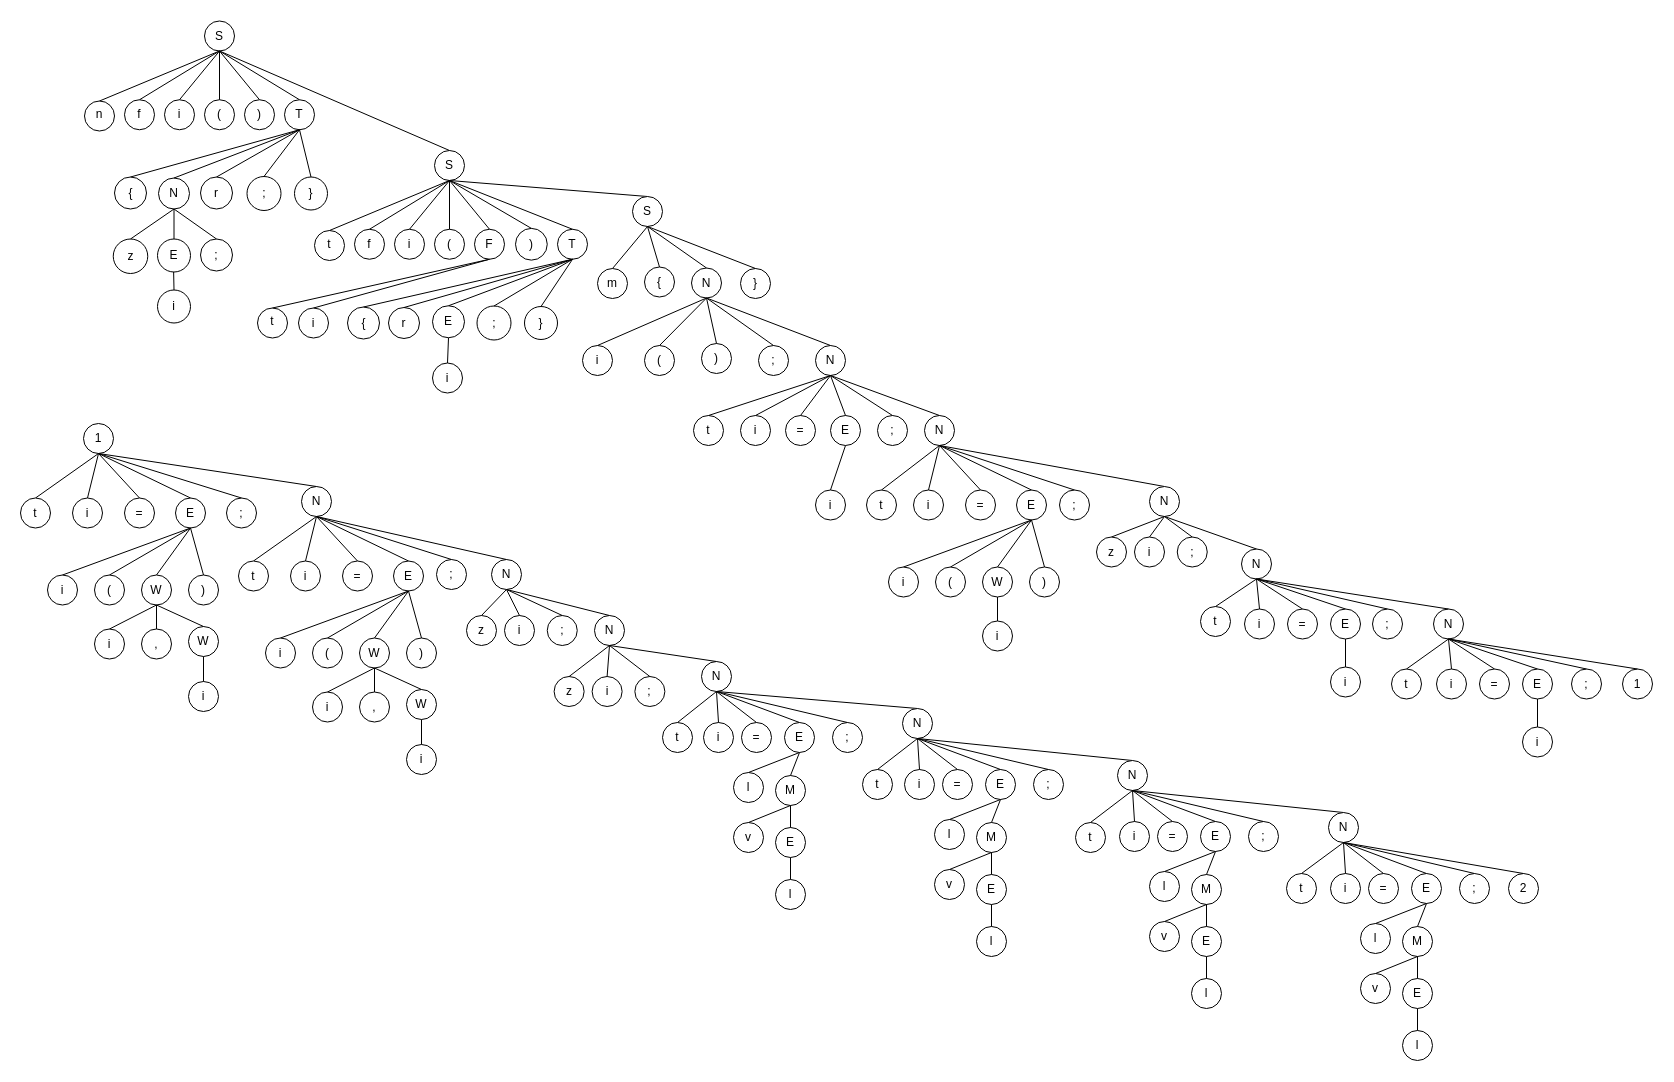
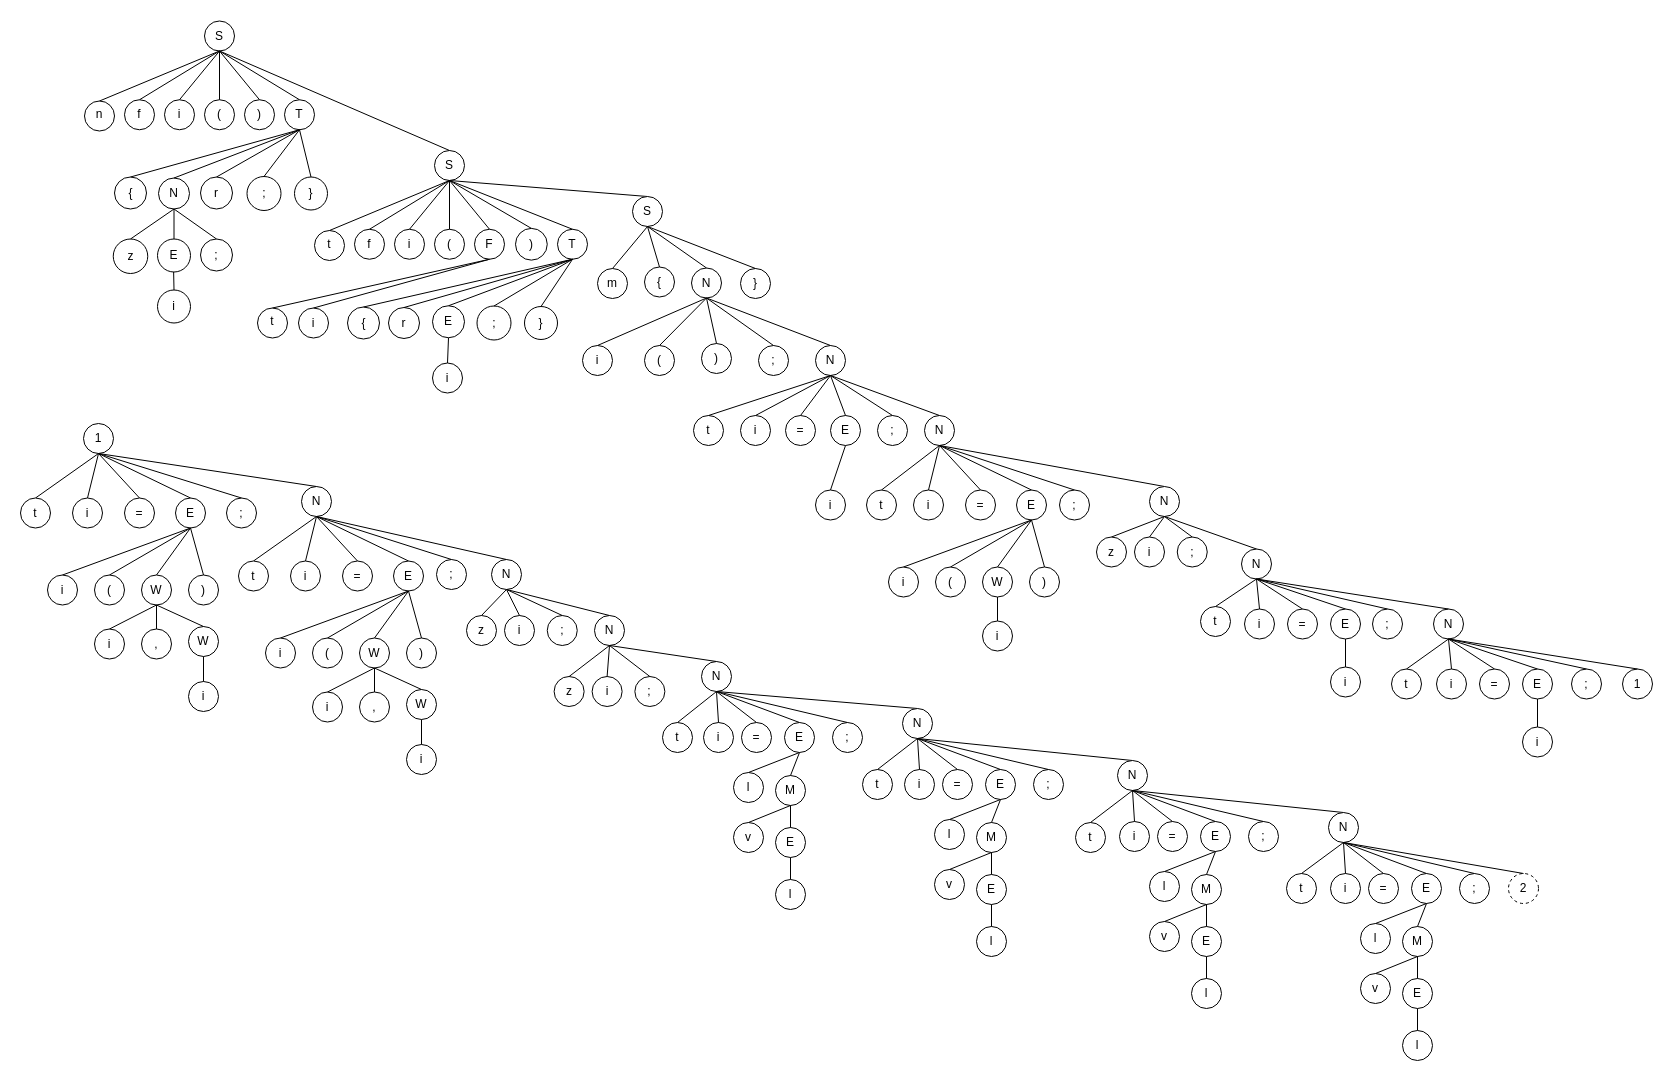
- <mxCell id="314" value="2" style="ellipse;whiteSpace=wrap;html=1;aspect=fixed;rounded=1;" vertex="1" parent="1"><mxGeometry x="1508" y="873" width="30" height="30" as="geometry" /></mxCell>
+ <mxCell id="314" value="2" style="ellipse;whiteSpace=wrap;html=1;aspect=fixed;rounded=1;dashed=1;" vertex="1" parent="1"><mxGeometry x="1508" y="873" width="30" height="30" as="geometry" /></mxCell>
